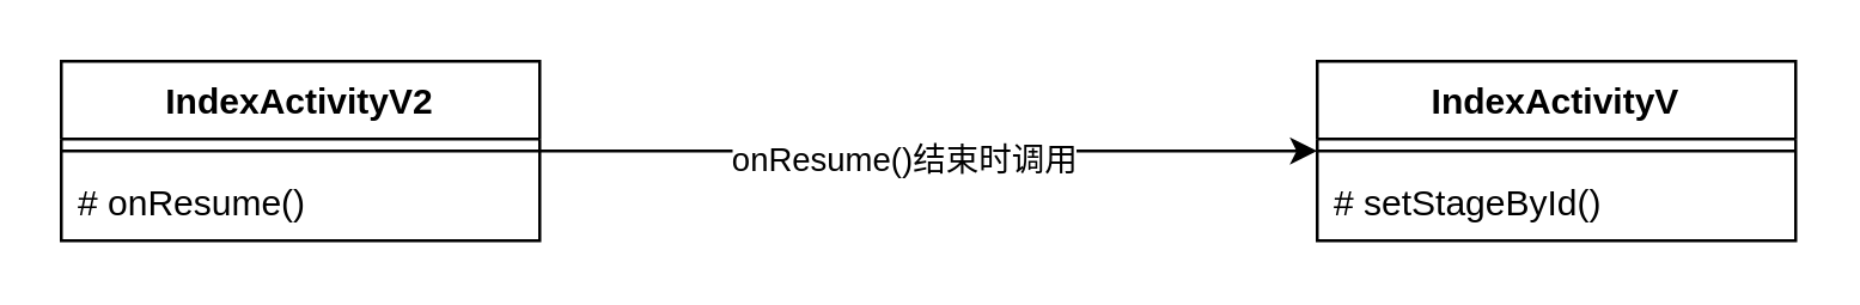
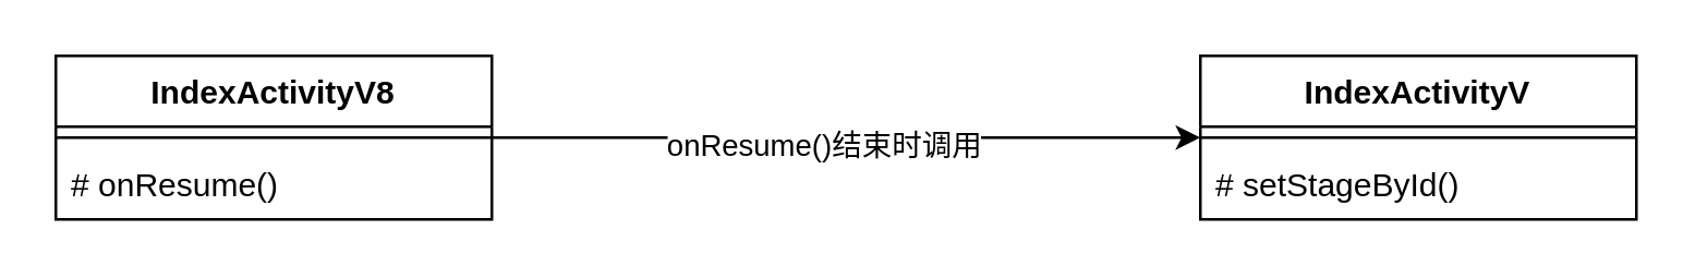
- <mxCell id="4" value="IndexActivityV2" style="swimlane;fontStyle=1;align=center;verticalAlign=top;childLayout=stackLayout;horizontal=1;startSize=26;horizontalStack=0;resizeParent=1;resizeParentMax=0;resizeLast=0;collapsible=1;marginBottom=0;whiteSpace=wrap;html=1;" vertex="1" parent="1"><mxGeometry x="20" y="20" width="160" height="60" as="geometry" /></mxCell>
+ <mxCell id="4" value="IndexActivityV8" style="swimlane;fontStyle=1;align=center;verticalAlign=top;childLayout=stackLayout;horizontal=1;startSize=26;horizontalStack=0;resizeParent=1;resizeParentMax=0;resizeLast=0;collapsible=1;marginBottom=0;whiteSpace=wrap;html=1;" vertex="1" parent="1"><mxGeometry x="20" y="20" width="160" height="60" as="geometry" /></mxCell>
